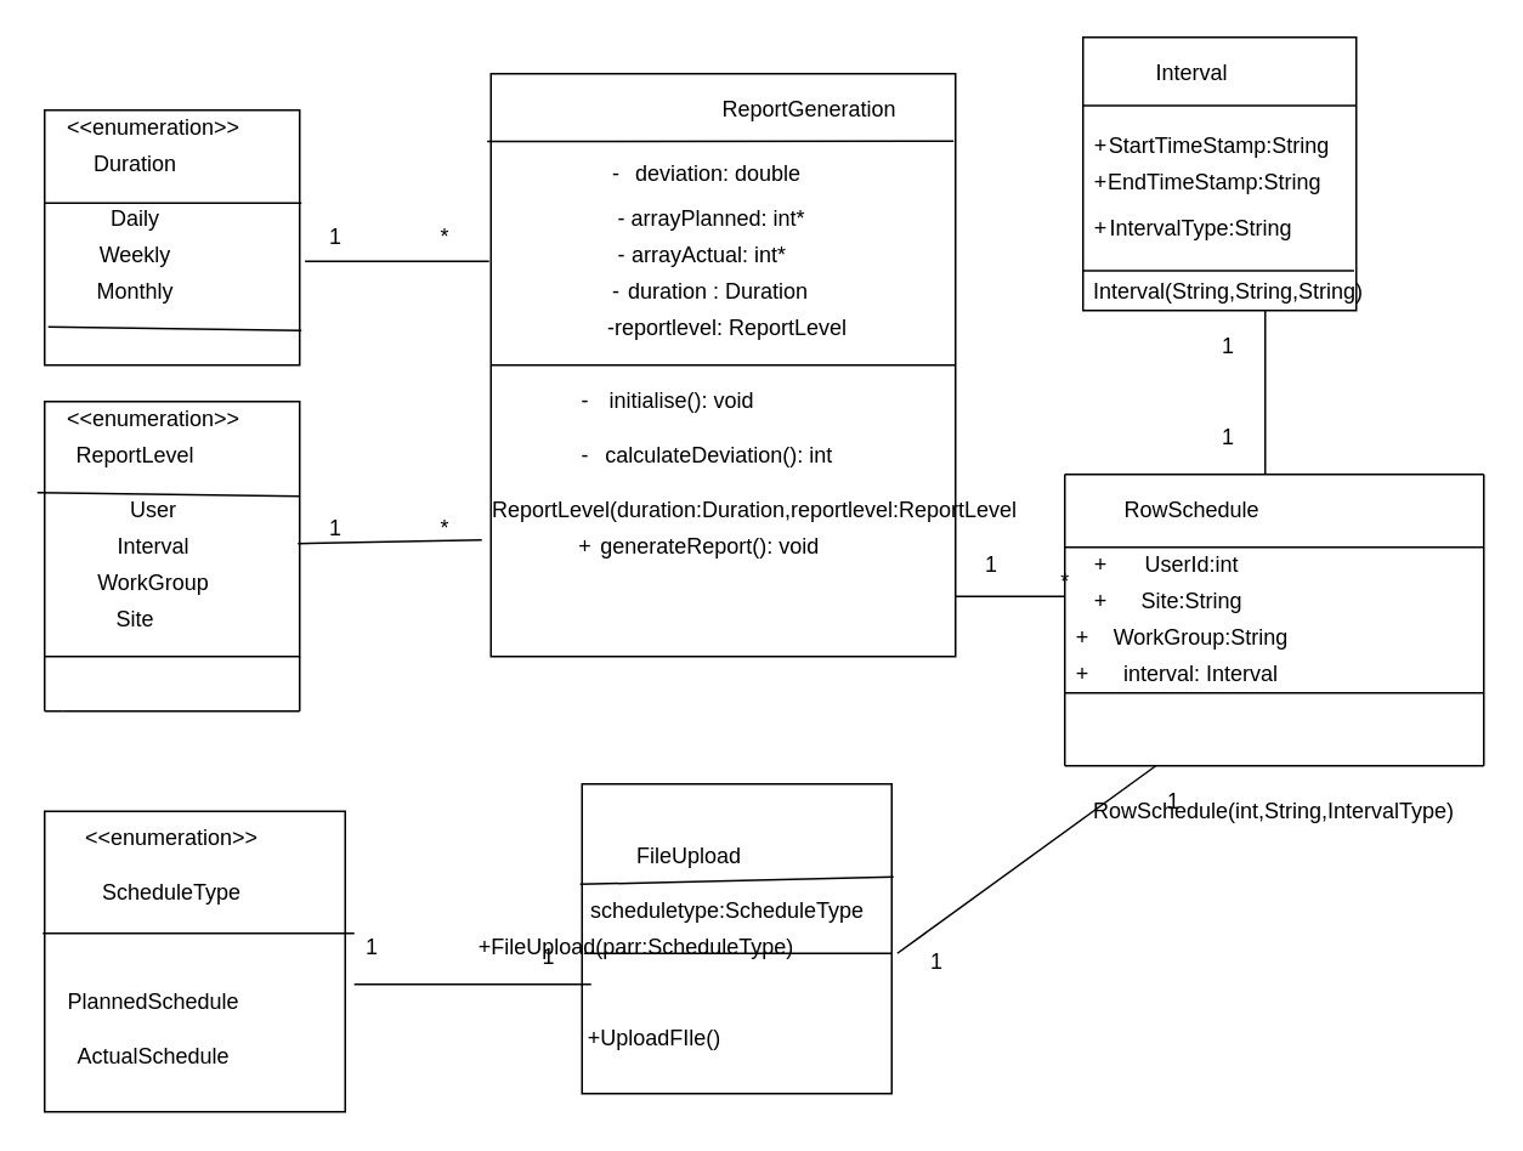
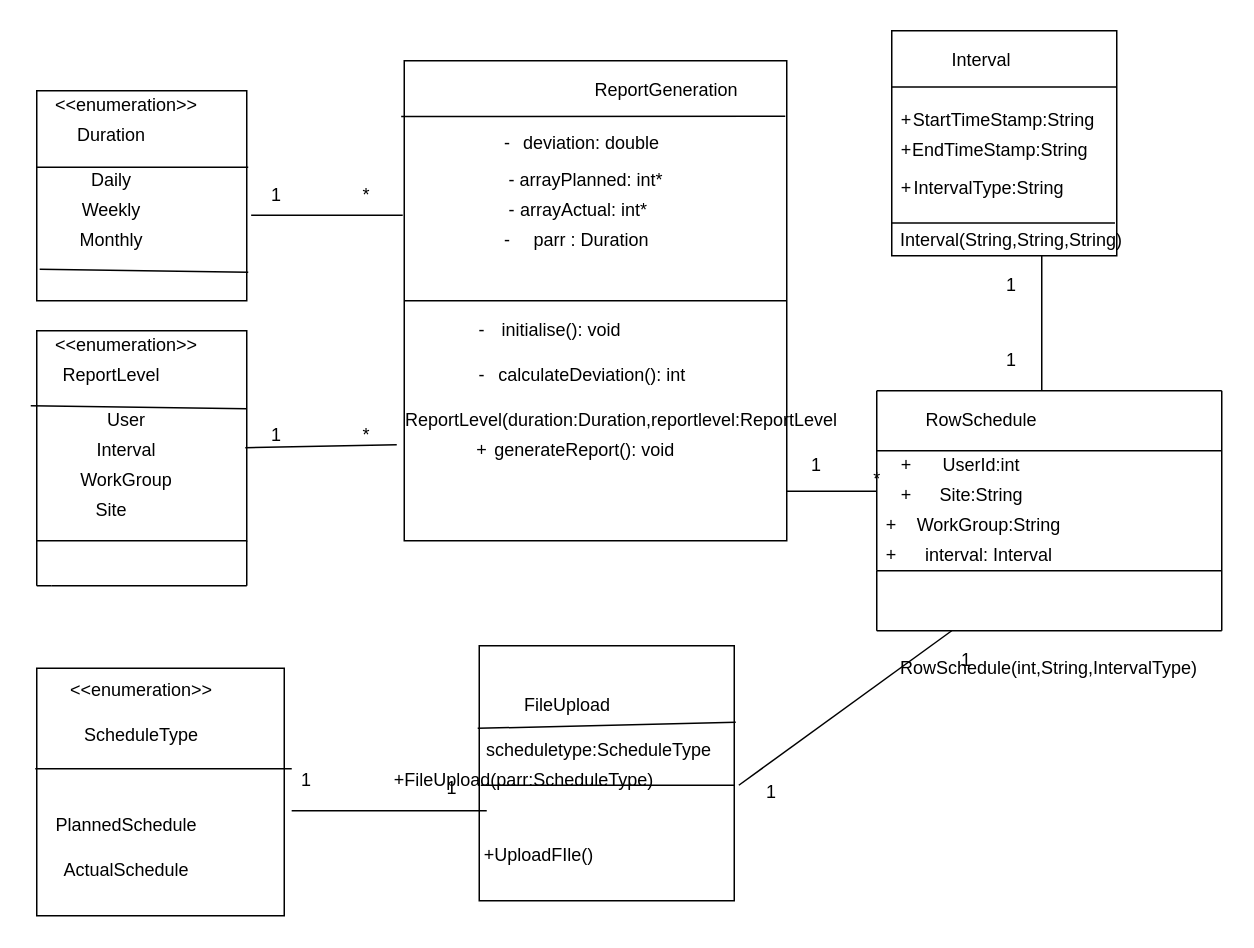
- <mxCell id="9" value="duration : Duration" style="text;html=1;strokeColor=none;fillColor=none;align=center;verticalAlign=middle;whiteSpace=wrap;rounded=0;" parent="1" vertex="1"><mxGeometry x="321" y="150" width="146" height="20" as="geometry" /></mxCell>
+ <mxCell id="9" value="parr : Duration" style="text;html=1;strokeColor=none;fillColor=none;align=center;verticalAlign=middle;whiteSpace=wrap;rounded=0;" parent="1" vertex="1"><mxGeometry x="321" y="150" width="146" height="20" as="geometry" /></mxCell>
- <mxCell id="10" value="-reportlevel: ReportLevel" style="text;html=1;strokeColor=none;fillColor=none;align=center;verticalAlign=middle;whiteSpace=wrap;rounded=0;" parent="1" vertex="1"><mxGeometry x="324" y="170" width="150" height="20" as="geometry" /></mxCell>
